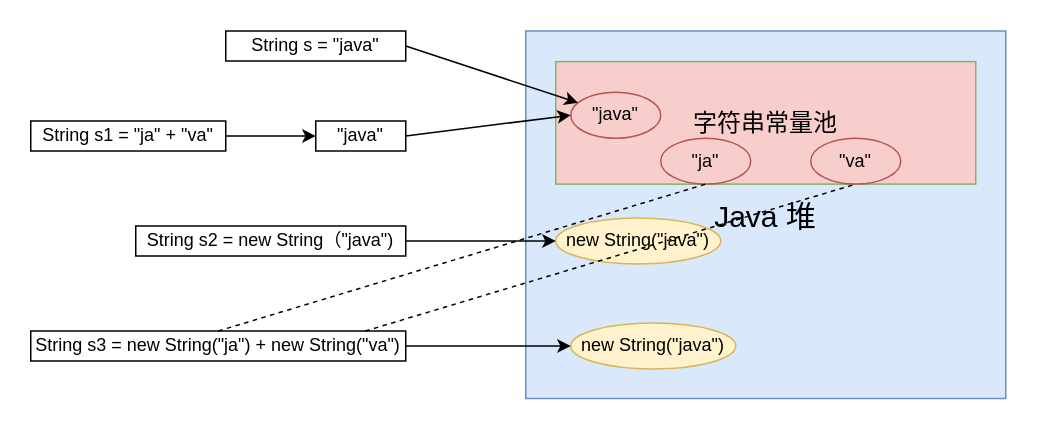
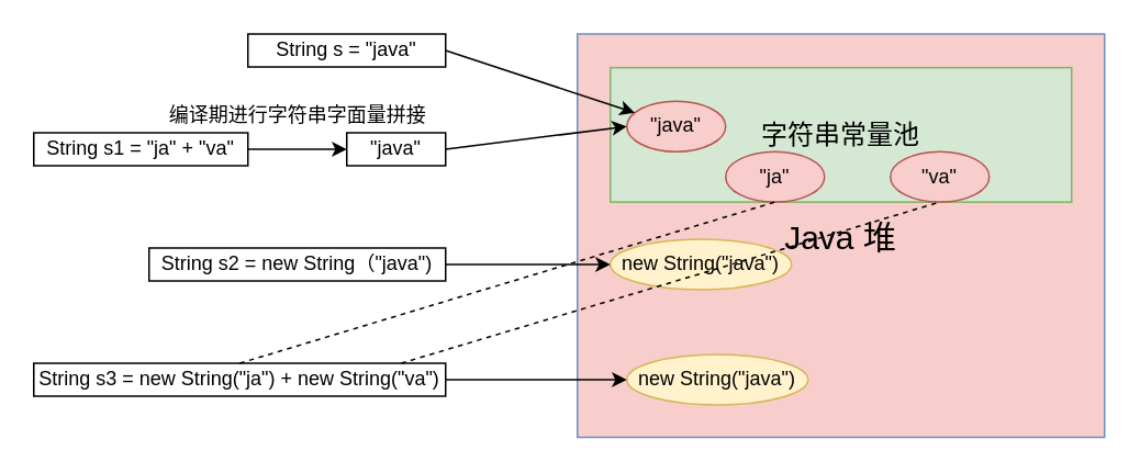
+ <mxCell id="6" value="编译期进行字符串字面量拼接" style="text;html=1;align=center;verticalAlign=middle;resizable=0;points=[];autosize=1;" parent="1" vertex="1"><mxGeometry x="95" y="60" width="170" height="20" as="geometry" /></mxCell>
- <mxCell id="9" value="&lt;font style=&quot;font-size: 16px&quot;&gt;字符串常量池&lt;/font&gt;" style="rounded=0;whiteSpace=wrap;html=1;fillColor=#f8cecc;strokeColor=#82b366;" parent="7" vertex="1"><mxGeometry x="20" y="20.417" width="280" height="81.667" as="geometry" /></mxCell>
+ <mxCell id="9" value="&lt;font style=&quot;font-size: 16px&quot;&gt;字符串常量池&lt;/font&gt;" style="rounded=0;whiteSpace=wrap;html=1;fillColor=#d5e8d4;strokeColor=#82b366;" parent="7" vertex="1"><mxGeometry x="20" y="20.417" width="280" height="81.667" as="geometry" /></mxCell>
- <mxCell id="8" value="&lt;font style=&quot;font-size: 20px&quot;&gt;Java 堆&lt;/font&gt;" style="rounded=0;whiteSpace=wrap;html=1;fillColor=#dae8fc;strokeColor=#6c8ebf;" parent="7" vertex="1"><mxGeometry width="320" height="245.0" as="geometry" /></mxCell>
+ <mxCell id="8" value="&lt;font style=&quot;font-size: 20px&quot;&gt;Java 堆&lt;/font&gt;" style="rounded=0;whiteSpace=wrap;html=1;fillColor=#f8cecc;strokeColor=#6c8ebf;" parent="7" vertex="1"><mxGeometry width="320" height="245.0" as="geometry" /></mxCell>
